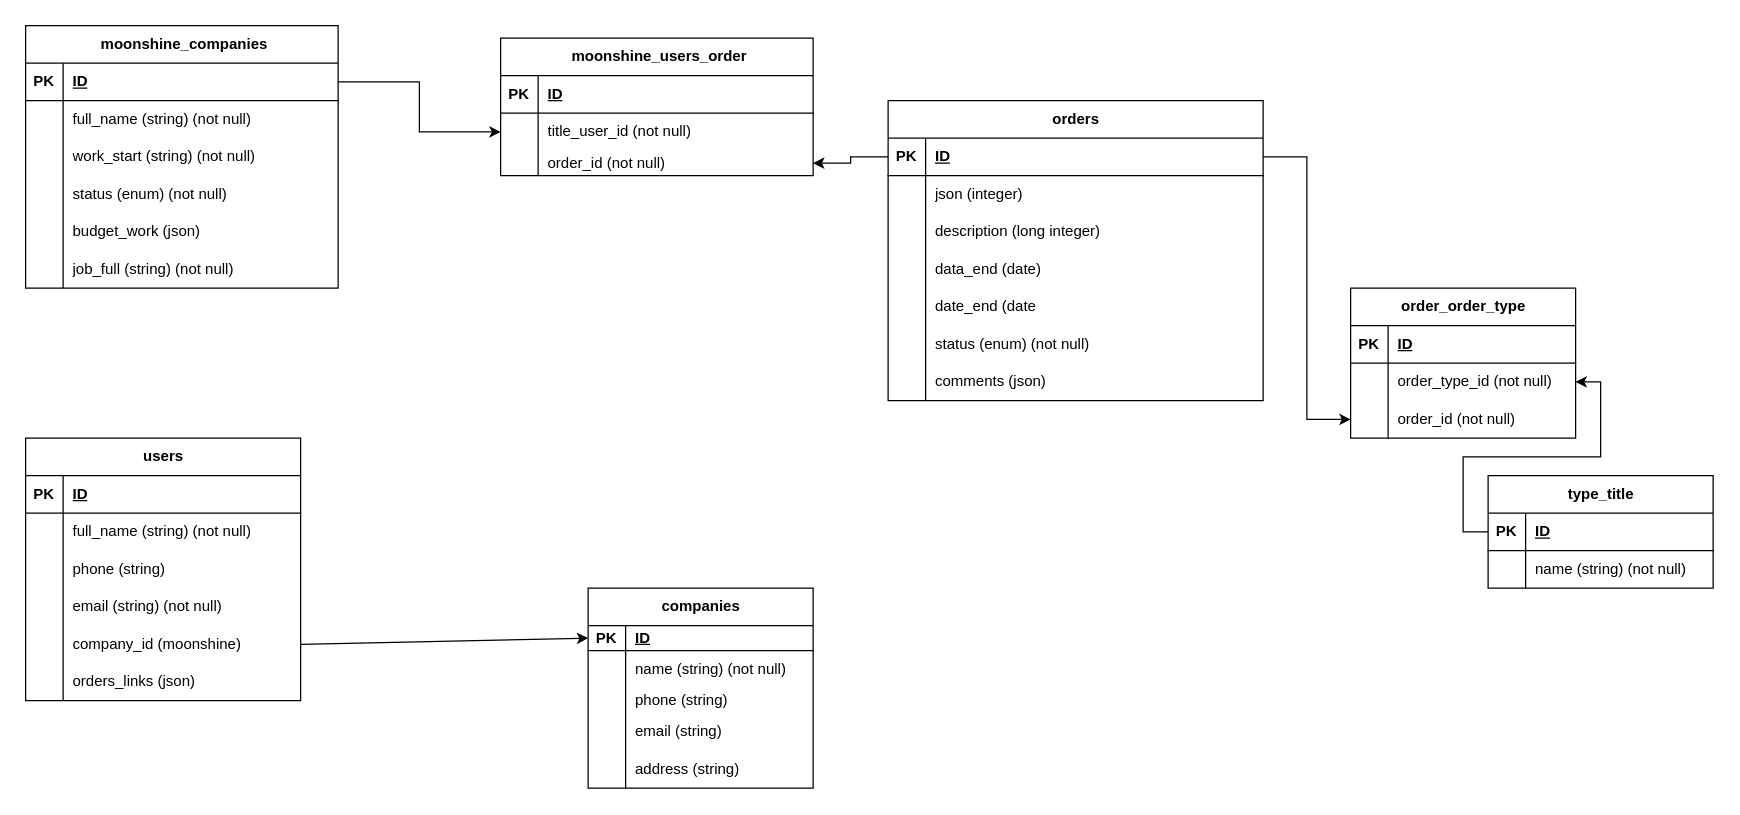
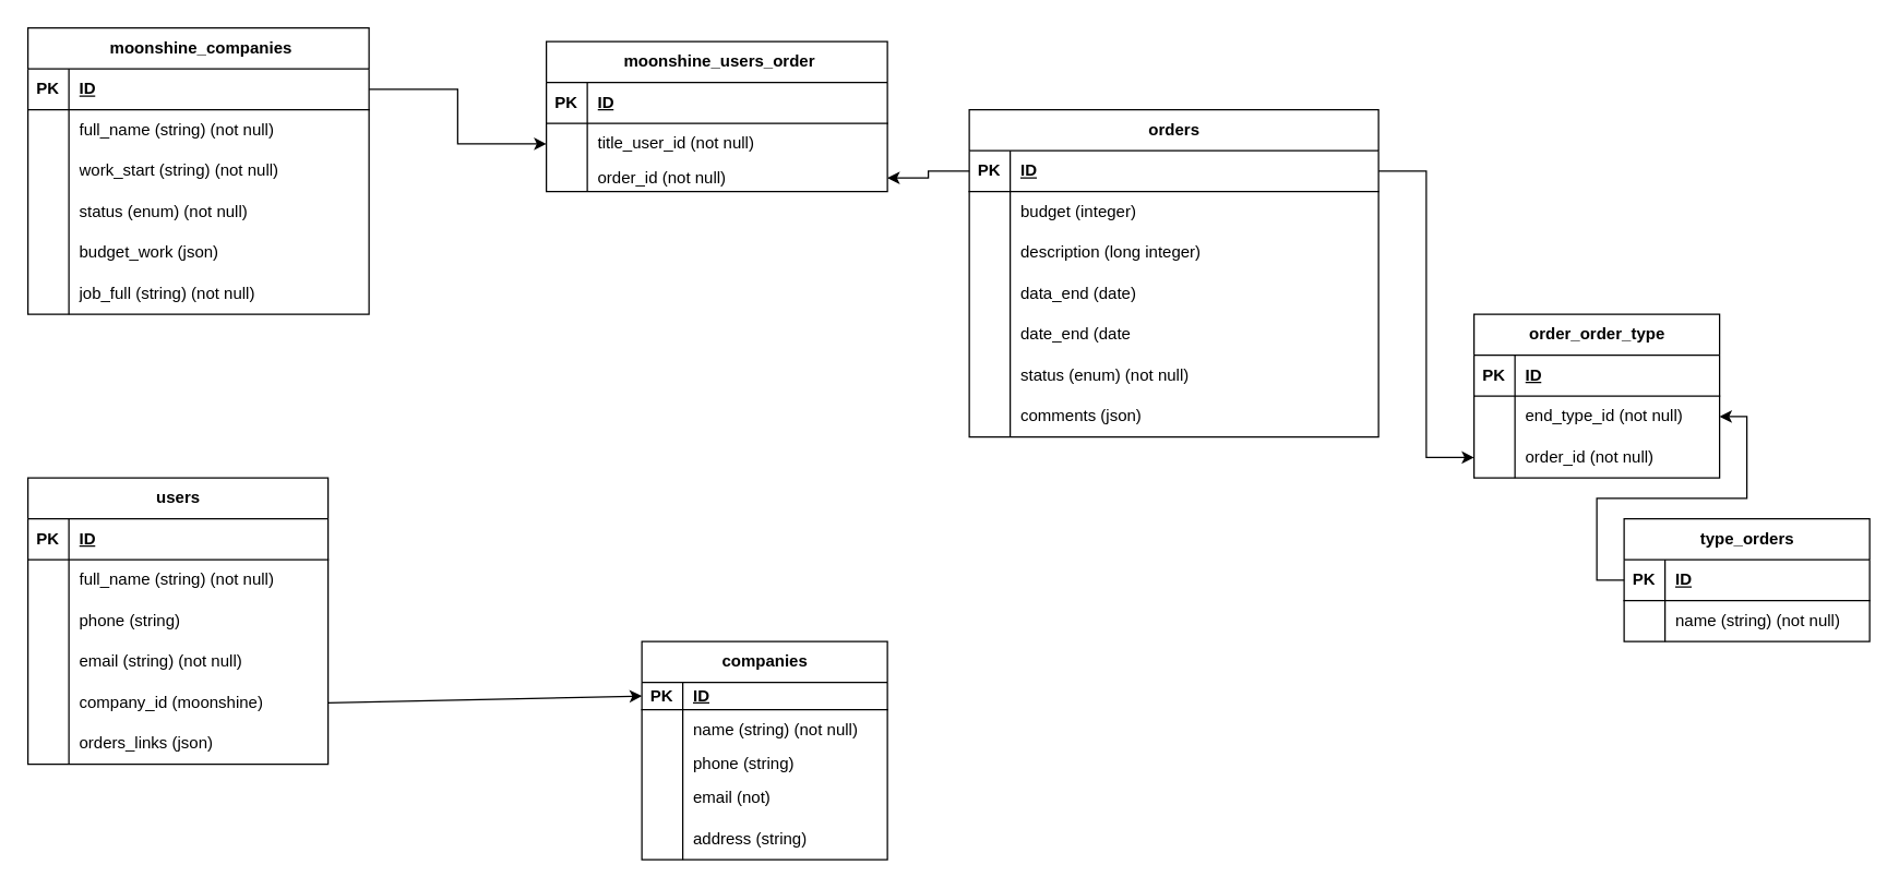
- <mxCell id="96" value="json (integer)" style="shape=partialRectangle;connectable=0;fillColor=none;top=0;left=0;bottom=0;right=0;align=left;spacingLeft=6;overflow=hidden;whiteSpace=wrap;html=1;" parent="94" vertex="1"><mxGeometry x="30" width="270" height="30" as="geometry"><mxRectangle width="270" height="30" as="alternateBounds" /></mxGeometry></mxCell>
+ <mxCell id="96" value="budget (integer)" style="shape=partialRectangle;connectable=0;fillColor=none;top=0;left=0;bottom=0;right=0;align=left;spacingLeft=6;overflow=hidden;whiteSpace=wrap;html=1;" parent="94" vertex="1"><mxGeometry x="30" width="270" height="30" as="geometry"><mxRectangle width="270" height="30" as="alternateBounds" /></mxGeometry></mxCell>
- <mxCell id="84" value="order_type_id (not null)" style="shape=partialRectangle;connectable=0;fillColor=none;top=0;left=0;bottom=0;right=0;align=left;spacingLeft=6;overflow=hidden;whiteSpace=wrap;html=1;" parent="82" vertex="1"><mxGeometry x="30" width="150" height="30" as="geometry"><mxRectangle width="150" height="30" as="alternateBounds" /></mxGeometry></mxCell>
+ <mxCell id="84" value="end_type_id (not null)" style="shape=partialRectangle;connectable=0;fillColor=none;top=0;left=0;bottom=0;right=0;align=left;spacingLeft=6;overflow=hidden;whiteSpace=wrap;html=1;" parent="82" vertex="1"><mxGeometry x="30" width="150" height="30" as="geometry"><mxRectangle width="150" height="30" as="alternateBounds" /></mxGeometry></mxCell>
- <mxCell id="41" value="type_title" style="shape=table;startSize=30;container=1;collapsible=1;childLayout=tableLayout;fixedRows=1;rowLines=0;fontStyle=1;align=center;resizeLast=1;html=1;" parent="1" vertex="1"><mxGeometry x="1190" y="380" width="180" height="90" as="geometry" /></mxCell>
+ <mxCell id="41" value="type_orders" style="shape=table;startSize=30;container=1;collapsible=1;childLayout=tableLayout;fixedRows=1;rowLines=0;fontStyle=1;align=center;resizeLast=1;html=1;" parent="1" vertex="1"><mxGeometry x="1190" y="380" width="180" height="90" as="geometry" /></mxCell>
- <mxCell id="60" value="email (string)" style="shape=partialRectangle;connectable=0;fillColor=none;top=0;left=0;bottom=0;right=0;align=left;spacingLeft=6;overflow=hidden;whiteSpace=wrap;html=1;" parent="58" vertex="1"><mxGeometry x="30" width="150" height="30" as="geometry"><mxRectangle width="150" height="30" as="alternateBounds" /></mxGeometry></mxCell>
+ <mxCell id="60" value="email (not)" style="shape=partialRectangle;connectable=0;fillColor=none;top=0;left=0;bottom=0;right=0;align=left;spacingLeft=6;overflow=hidden;whiteSpace=wrap;html=1;" parent="58" vertex="1"><mxGeometry x="30" width="150" height="30" as="geometry"><mxRectangle width="150" height="30" as="alternateBounds" /></mxGeometry></mxCell>
